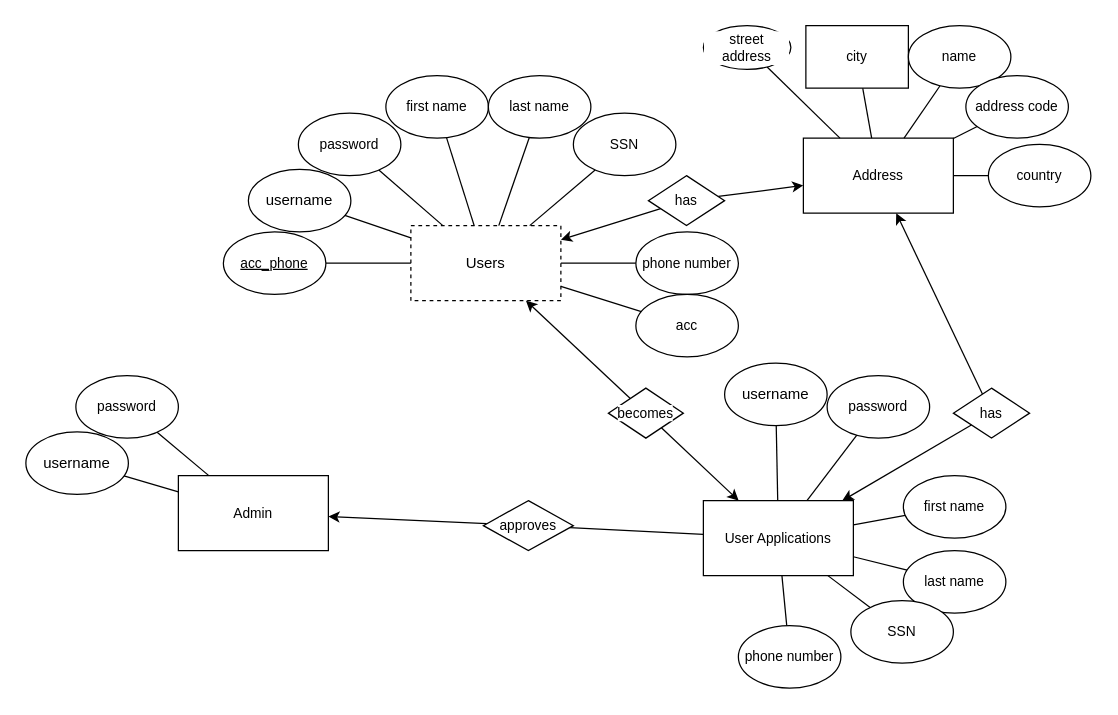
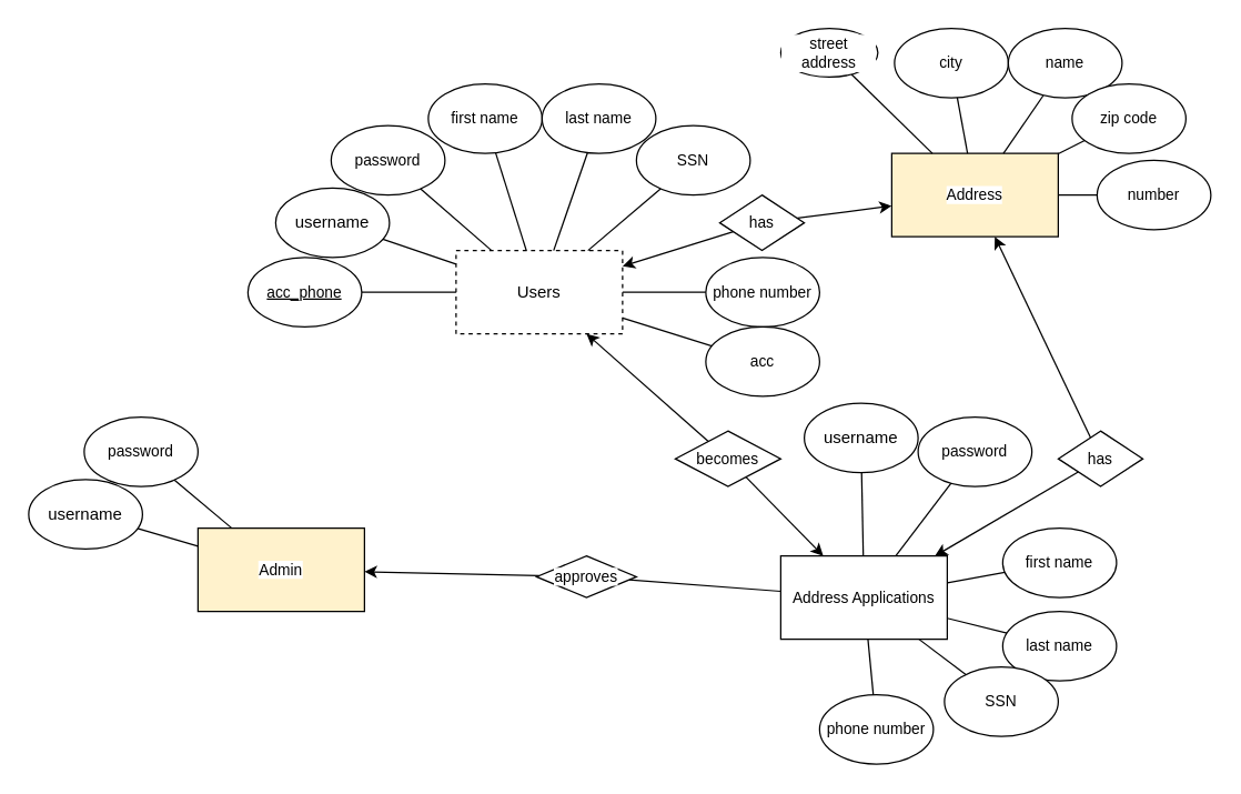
- <mxCell id="47" value="city" style="whiteSpace=wrap;html=1;fontFamily=Helvetica;fontSize=11;fontColor=default;labelBackgroundColor=default;rounded=0;" vertex="1" parent="1"><mxGeometry x="644" y="20" width="82" height="50" as="geometry" /></mxCell>
+ <mxCell id="47" value="city" style="ellipse;whiteSpace=wrap;html=1;fontFamily=Helvetica;fontSize=11;fontColor=default;labelBackgroundColor=default;" vertex="1" parent="1"><mxGeometry x="644" y="20" width="82" height="50" as="geometry" /></mxCell>
- <mxCell id="53" value="address code" style="ellipse;whiteSpace=wrap;html=1;fontFamily=Helvetica;fontSize=11;fontColor=default;labelBackgroundColor=default;" vertex="1" parent="1"><mxGeometry x="772" y="60" width="82" height="50" as="geometry" /></mxCell>
+ <mxCell id="53" value="zip code" style="ellipse;whiteSpace=wrap;html=1;fontFamily=Helvetica;fontSize=11;fontColor=default;labelBackgroundColor=default;" vertex="1" parent="1"><mxGeometry x="772" y="60" width="82" height="50" as="geometry" /></mxCell>
- <mxCell id="43" value="&lt;div&gt;Address&lt;/div&gt;" style="rounded=0;whiteSpace=wrap;html=1;fontFamily=Helvetica;fontSize=11;fontColor=default;labelBackgroundColor=default;" vertex="1" parent="1"><mxGeometry x="642" y="110" width="120" height="60" as="geometry" /></mxCell>
+ <mxCell id="43" value="&lt;div&gt;Address&lt;/div&gt;" style="rounded=0;whiteSpace=wrap;html=1;fontFamily=Helvetica;fontSize=11;fontColor=default;labelBackgroundColor=default;fillColor=#fff2cc;" vertex="1" parent="1"><mxGeometry x="642" y="110" width="120" height="60" as="geometry" /></mxCell>
- <mxCell id="49" value="country" style="ellipse;whiteSpace=wrap;html=1;fontFamily=Helvetica;fontSize=11;fontColor=default;labelBackgroundColor=default;" vertex="1" parent="1"><mxGeometry x="790" y="115" width="82" height="50" as="geometry" /></mxCell>
+ <mxCell id="49" value="number" style="ellipse;whiteSpace=wrap;html=1;fontFamily=Helvetica;fontSize=11;fontColor=default;labelBackgroundColor=default;" vertex="1" parent="1"><mxGeometry x="790" y="115" width="82" height="50" as="geometry" /></mxCell>
- <mxCell id="24" value="becomes" style="rhombus;whiteSpace=wrap;html=1;fontFamily=Helvetica;fontSize=11;fontColor=default;labelBackgroundColor=default;" vertex="1" parent="1"><mxGeometry x="486" y="310" width="60" height="40" as="geometry" /></mxCell>
+ <mxCell id="24" value="becomes" style="rhombus;whiteSpace=wrap;html=1;fontFamily=Helvetica;fontSize=11;fontColor=default;labelBackgroundColor=default;" vertex="1" parent="1"><mxGeometry x="486" y="310" width="76" height="40" as="geometry" /></mxCell>
- <mxCell id="17" value="Admin" style="rounded=0;whiteSpace=wrap;html=1;fontFamily=Helvetica;fontSize=11;fontColor=default;labelBackgroundColor=default;" vertex="1" parent="1"><mxGeometry x="142" y="380" width="120" height="60" as="geometry" /></mxCell>
+ <mxCell id="17" value="Admin" style="rounded=0;whiteSpace=wrap;html=1;fontFamily=Helvetica;fontSize=11;fontColor=default;labelBackgroundColor=default;fillColor=#fff2cc;" vertex="1" parent="1"><mxGeometry x="142" y="380" width="120" height="60" as="geometry" /></mxCell>
- <mxCell id="20" value="approves" style="rhombus;whiteSpace=wrap;html=1;fontFamily=Helvetica;fontSize=11;fontColor=default;labelBackgroundColor=default;" vertex="1" parent="1"><mxGeometry x="386" y="400" width="72" height="40" as="geometry" /></mxCell>
+ <mxCell id="20" value="approves" style="rhombus;whiteSpace=wrap;html=1;fontFamily=Helvetica;fontSize=11;fontColor=default;labelBackgroundColor=default;" vertex="1" parent="1"><mxGeometry x="386" y="400" width="72" height="30" as="geometry" /></mxCell>
- <mxCell id="21" value="&lt;div&gt;User Applications&lt;/div&gt;" style="rounded=0;whiteSpace=wrap;html=1;fontFamily=Helvetica;fontSize=11;fontColor=default;labelBackgroundColor=default;" vertex="1" parent="1"><mxGeometry x="562" y="400" width="120" height="60" as="geometry" /></mxCell>
+ <mxCell id="21" value="&lt;div&gt;Address Applications&lt;/div&gt;" style="rounded=0;whiteSpace=wrap;html=1;fontFamily=Helvetica;fontSize=11;fontColor=default;labelBackgroundColor=default;" vertex="1" parent="1"><mxGeometry x="562" y="400" width="120" height="60" as="geometry" /></mxCell>
